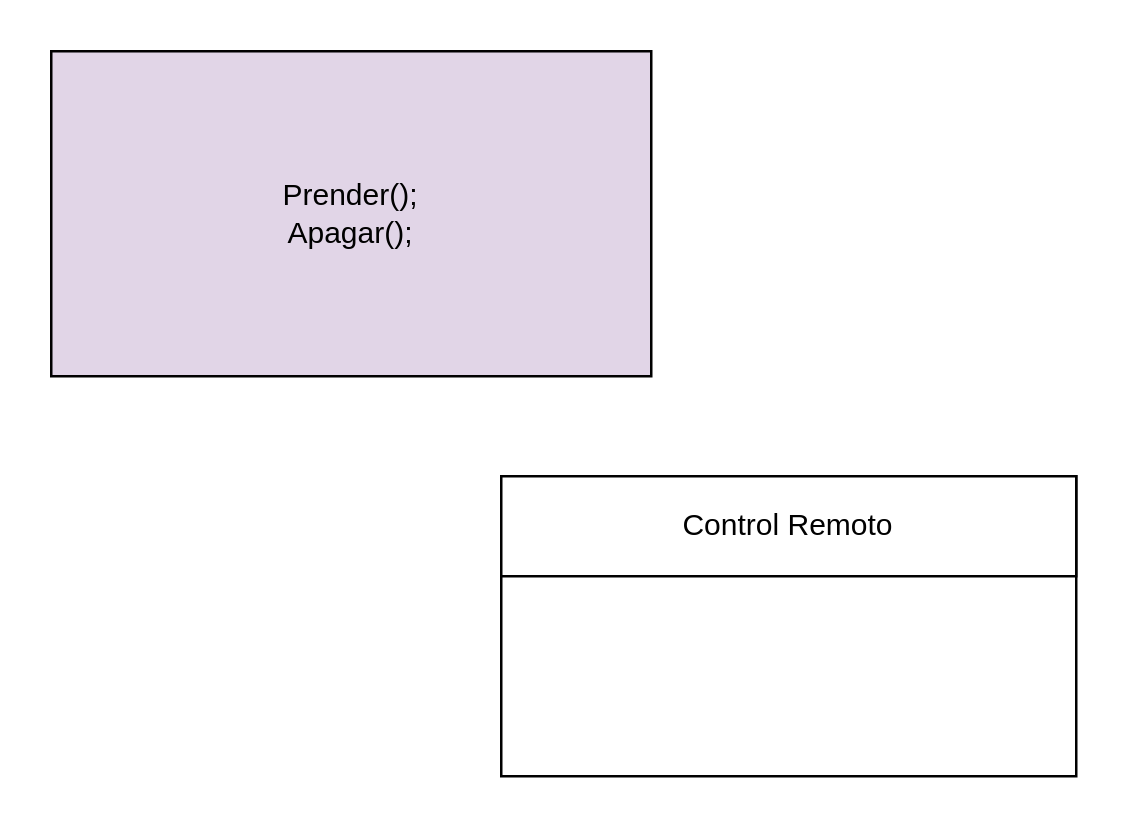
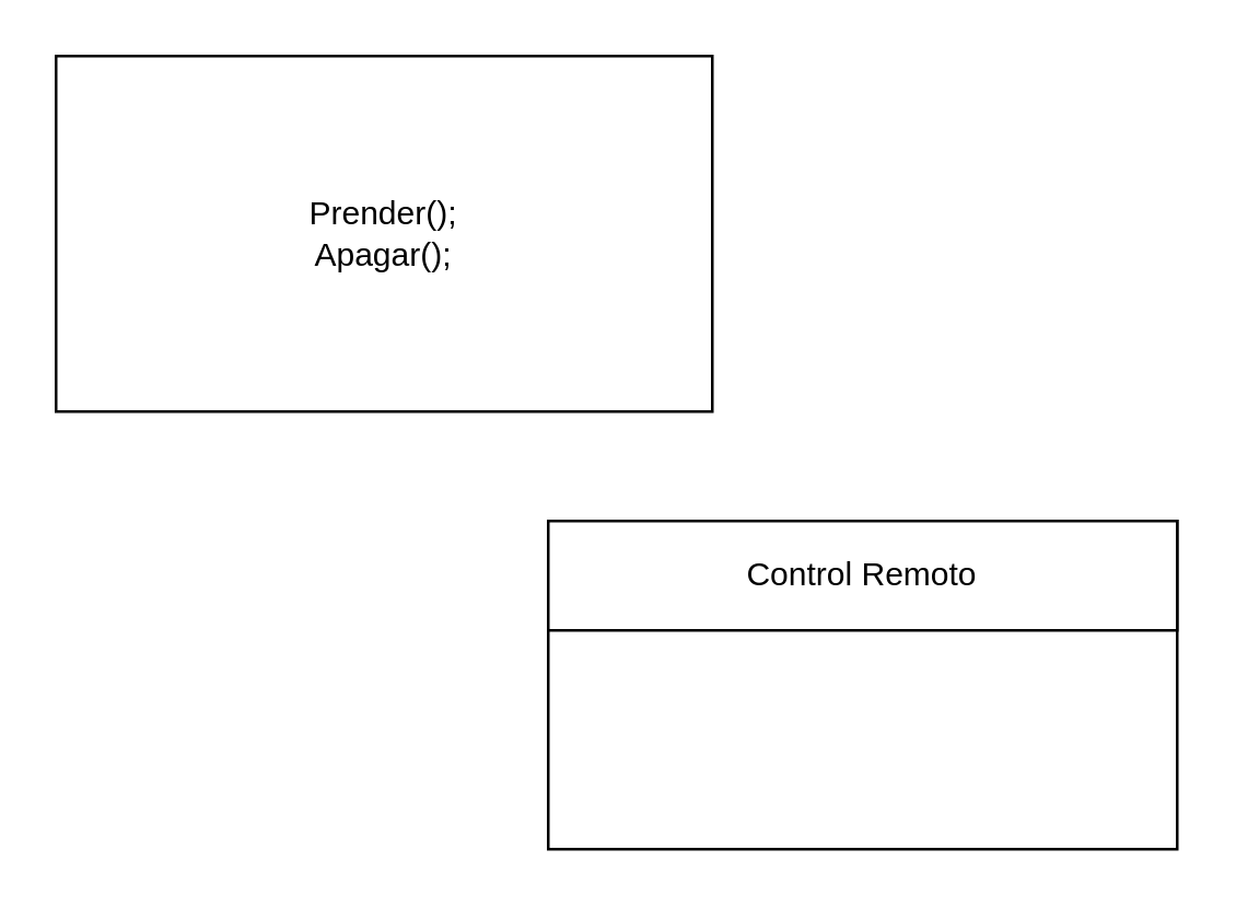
- <mxCell id="2" value="Prender();&lt;br&gt;Apagar();&lt;br&gt;" style="rounded=0;whiteSpace=wrap;html=1;fillColor=#e1d5e7;" vertex="1" parent="1"><mxGeometry x="20" y="20" width="240" height="130" as="geometry" /></mxCell>
+ <mxCell id="2" value="Prender();&lt;br&gt;Apagar();&lt;br&gt;" style="rounded=0;whiteSpace=wrap;html=1;" vertex="1" parent="1"><mxGeometry x="20" y="20" width="240" height="130" as="geometry" /></mxCell>
